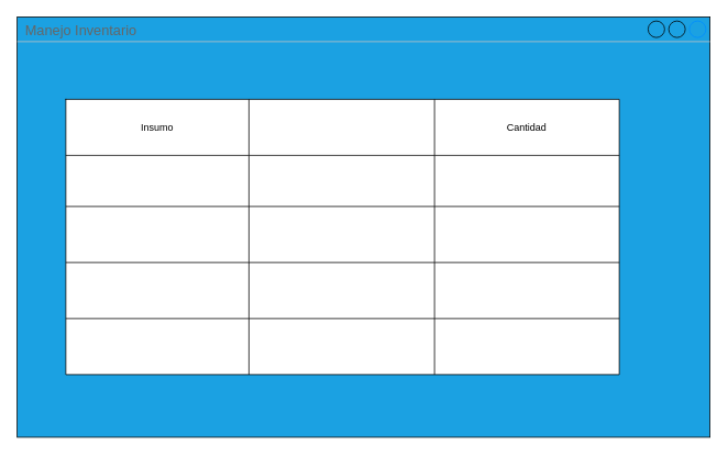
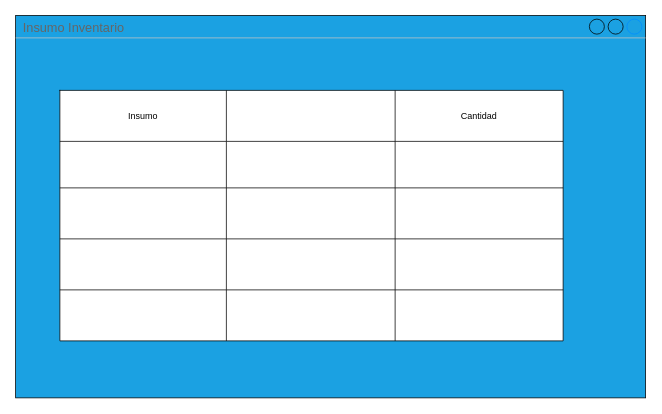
- <mxCell id="2" value="Manejo Inventario" style="strokeWidth=1;shadow=0;dashed=0;align=center;html=1;shape=mxgraph.mockup.containers.window;align=left;verticalAlign=top;spacingLeft=8;strokeColor2=#008cff;strokeColor3=#c4c4c4;fontColor=#666666;mainText=;fontSize=17;labelBackgroundColor=none;whiteSpace=wrap;fillColor=#1BA1E2;" vertex="1" parent="1"><mxGeometry width="840" height="510" as="geometry" x="20" y="20" /></mxCell>
+ <mxCell id="2" value="Insumo Inventario" style="strokeWidth=1;shadow=0;dashed=0;align=center;html=1;shape=mxgraph.mockup.containers.window;align=left;verticalAlign=top;spacingLeft=8;strokeColor2=#008cff;strokeColor3=#c4c4c4;fontColor=#666666;mainText=;fontSize=17;labelBackgroundColor=none;whiteSpace=wrap;fillColor=#1BA1E2;" vertex="1" parent="1"><mxGeometry width="840" height="510" as="geometry" x="20" y="20" /></mxCell>
